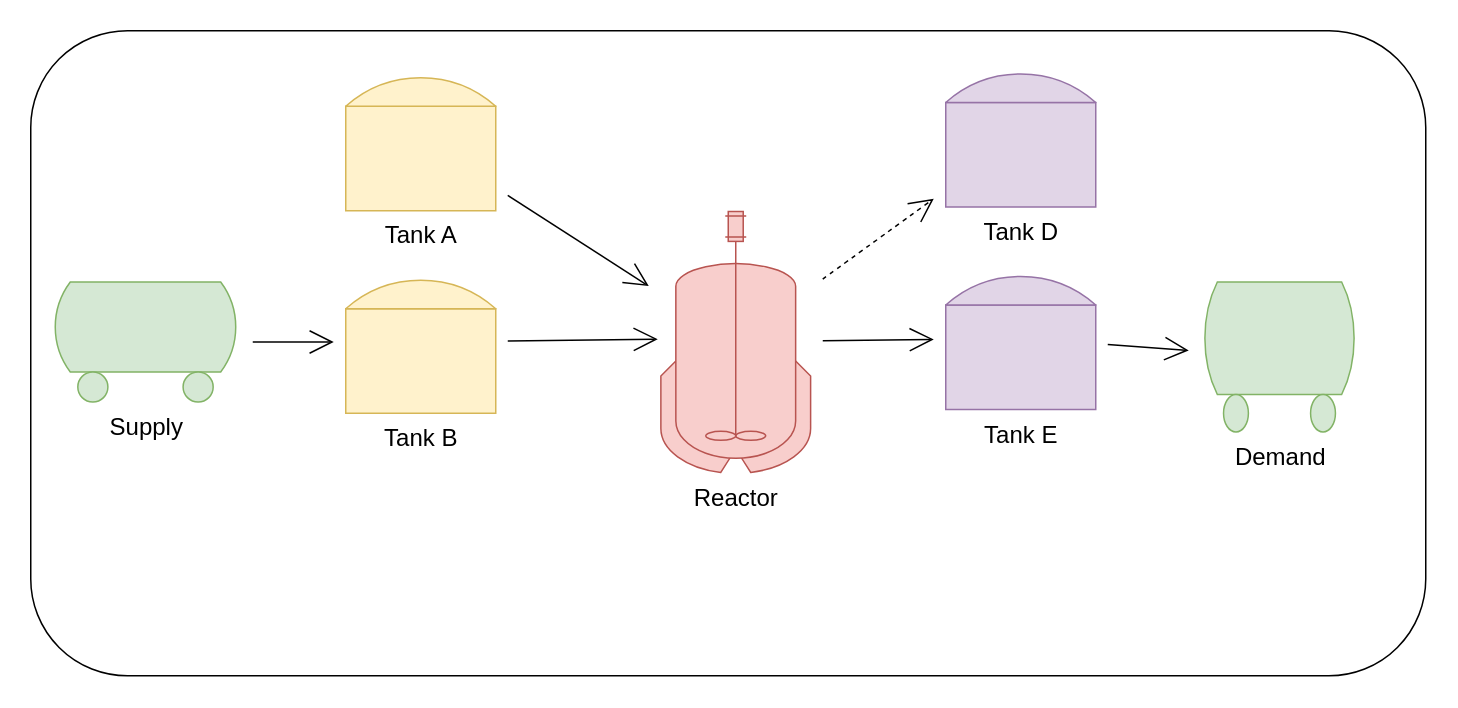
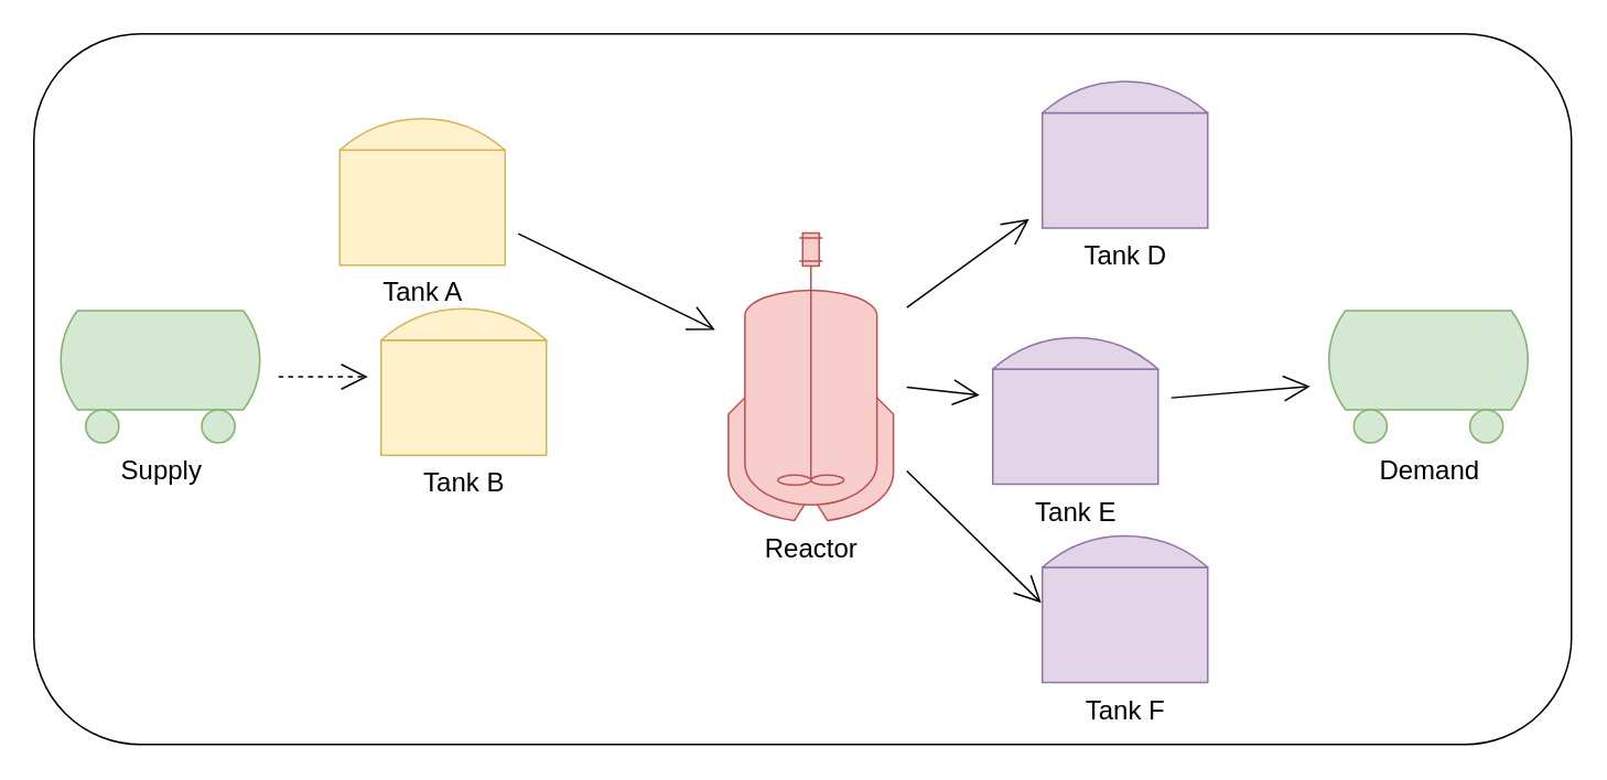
- <mxCell id="8" value="Tank A" style="shape=mxgraph.pid.vessels.tank_(dished_roof);html=1;pointerEvents=1;align=center;verticalLabelPosition=bottom;verticalAlign=top;dashed=0;hachureGap=4;fontSize=16;fillColor=#fff2cc;strokeColor=#d6b656;" parent="1" vertex="1"><mxGeometry x="230" y="45" width="100" height="95" as="geometry" /></mxCell>
+ <mxCell id="8" value="Tank A" style="shape=mxgraph.pid.vessels.tank_(dished_roof);html=1;pointerEvents=1;align=center;verticalLabelPosition=bottom;verticalAlign=top;dashed=0;hachureGap=4;fontSize=16;fillColor=#fff2cc;strokeColor=#d6b656;" parent="1" vertex="1"><mxGeometry x="205" y="65" width="100" height="95" as="geometry" /></mxCell>
- <mxCell id="3" style="edgeStyle=none;curved=1;rounded=0;orthogonalLoop=1;jettySize=auto;html=1;endArrow=open;startSize=14;endSize=14;sourcePerimeterSpacing=8;targetPerimeterSpacing=8;fontSize=16;dashed=1;" parent="1" source="6" target="11" edge="1"><mxGeometry relative="1" as="geometry" /></mxCell>
+ <mxCell id="3" style="edgeStyle=none;curved=1;rounded=0;orthogonalLoop=1;jettySize=auto;html=1;endArrow=open;startSize=14;endSize=14;sourcePerimeterSpacing=8;targetPerimeterSpacing=8;fontSize=16;" parent="1" source="6" target="11" edge="1"><mxGeometry relative="1" as="geometry" /></mxCell>
- <mxCell id="13" value="Tank E" style="shape=mxgraph.pid.vessels.tank_(dished_roof);html=1;pointerEvents=1;align=center;verticalLabelPosition=bottom;verticalAlign=top;dashed=0;hachureGap=4;fontSize=16;fillColor=#e1d5e7;strokeColor=#9673a6;" parent="1" vertex="1"><mxGeometry x="630" y="177.5" width="100" height="95" as="geometry" /></mxCell>
+ <mxCell id="13" value="Tank E" style="shape=mxgraph.pid.vessels.tank_(dished_roof);html=1;pointerEvents=1;align=center;verticalLabelPosition=bottom;verticalAlign=top;dashed=0;hachureGap=4;fontSize=16;fillColor=#e1d5e7;strokeColor=#9673a6;" parent="1" vertex="1"><mxGeometry x="600" y="197.5" width="100" height="95" as="geometry" /></mxCell>
- <mxCell id="9" style="edgeStyle=none;curved=1;rounded=0;orthogonalLoop=1;jettySize=auto;html=1;entryX=-0.02;entryY=0.489;entryDx=0;entryDy=0;entryPerimeter=0;endArrow=open;startSize=14;endSize=14;sourcePerimeterSpacing=8;targetPerimeterSpacing=8;fontSize=16;" parent="1" source="10" target="6" edge="1"><mxGeometry relative="1" as="geometry" /></mxCell>
- <mxCell id="15" value="" style="edgeStyle=none;curved=1;rounded=0;orthogonalLoop=1;jettySize=auto;html=1;fontSize=16;endArrow=open;startSize=14;endSize=14;sourcePerimeterSpacing=8;targetPerimeterSpacing=8;" parent="1" source="16" target="10" edge="1"><mxGeometry relative="1" as="geometry" /></mxCell>
+ <mxCell id="15" value="" style="edgeStyle=none;curved=1;rounded=0;orthogonalLoop=1;jettySize=auto;html=1;fontSize=16;endArrow=open;startSize=14;endSize=14;sourcePerimeterSpacing=8;targetPerimeterSpacing=8;dashed=1;" parent="1" source="16" target="10" edge="1"><mxGeometry relative="1" as="geometry" /></mxCell>
- <mxCell id="17" value="Demand" style="verticalLabelPosition=bottom;outlineConnect=0;align=center;dashed=0;html=1;verticalAlign=top;shape=mxgraph.pid.misc.tank_car,_tank_wagon;hachureGap=4;pointerEvents=0;fontSize=16;fillColor=#d5e8d4;strokeColor=#82b366;" parent="1" vertex="1"><mxGeometry x="800" y="187.5" width="105" height="100" as="geometry" /></mxCell>
+ <mxCell id="17" value="Demand" style="verticalLabelPosition=bottom;outlineConnect=0;align=center;dashed=0;html=1;verticalAlign=top;shape=mxgraph.pid.misc.tank_car,_tank_wagon;hachureGap=4;pointerEvents=0;fontSize=16;fillColor=#d5e8d4;strokeColor=#82b366;" parent="1" vertex="1"><mxGeometry x="800" y="187.5" width="127" height="80" as="geometry" /></mxCell>
+ <mxCell id="5" style="edgeStyle=none;curved=1;rounded=0;orthogonalLoop=1;jettySize=auto;html=1;entryX=-0.007;entryY=0.493;entryDx=0;entryDy=0;entryPerimeter=0;endArrow=open;startSize=14;endSize=14;sourcePerimeterSpacing=8;targetPerimeterSpacing=8;fontSize=16;" parent="1" source="6" target="14" edge="1"><mxGeometry relative="1" as="geometry" /></mxCell>
+ <mxCell id="14" value="Tank F" style="shape=mxgraph.pid.vessels.tank_(dished_roof);html=1;pointerEvents=1;align=center;verticalLabelPosition=bottom;verticalAlign=top;dashed=0;hachureGap=4;fontSize=16;fillColor=#e1d5e7;strokeColor=#9673a6;" parent="1" vertex="1"><mxGeometry x="630" y="317.5" width="100" height="95" as="geometry" /></mxCell>
